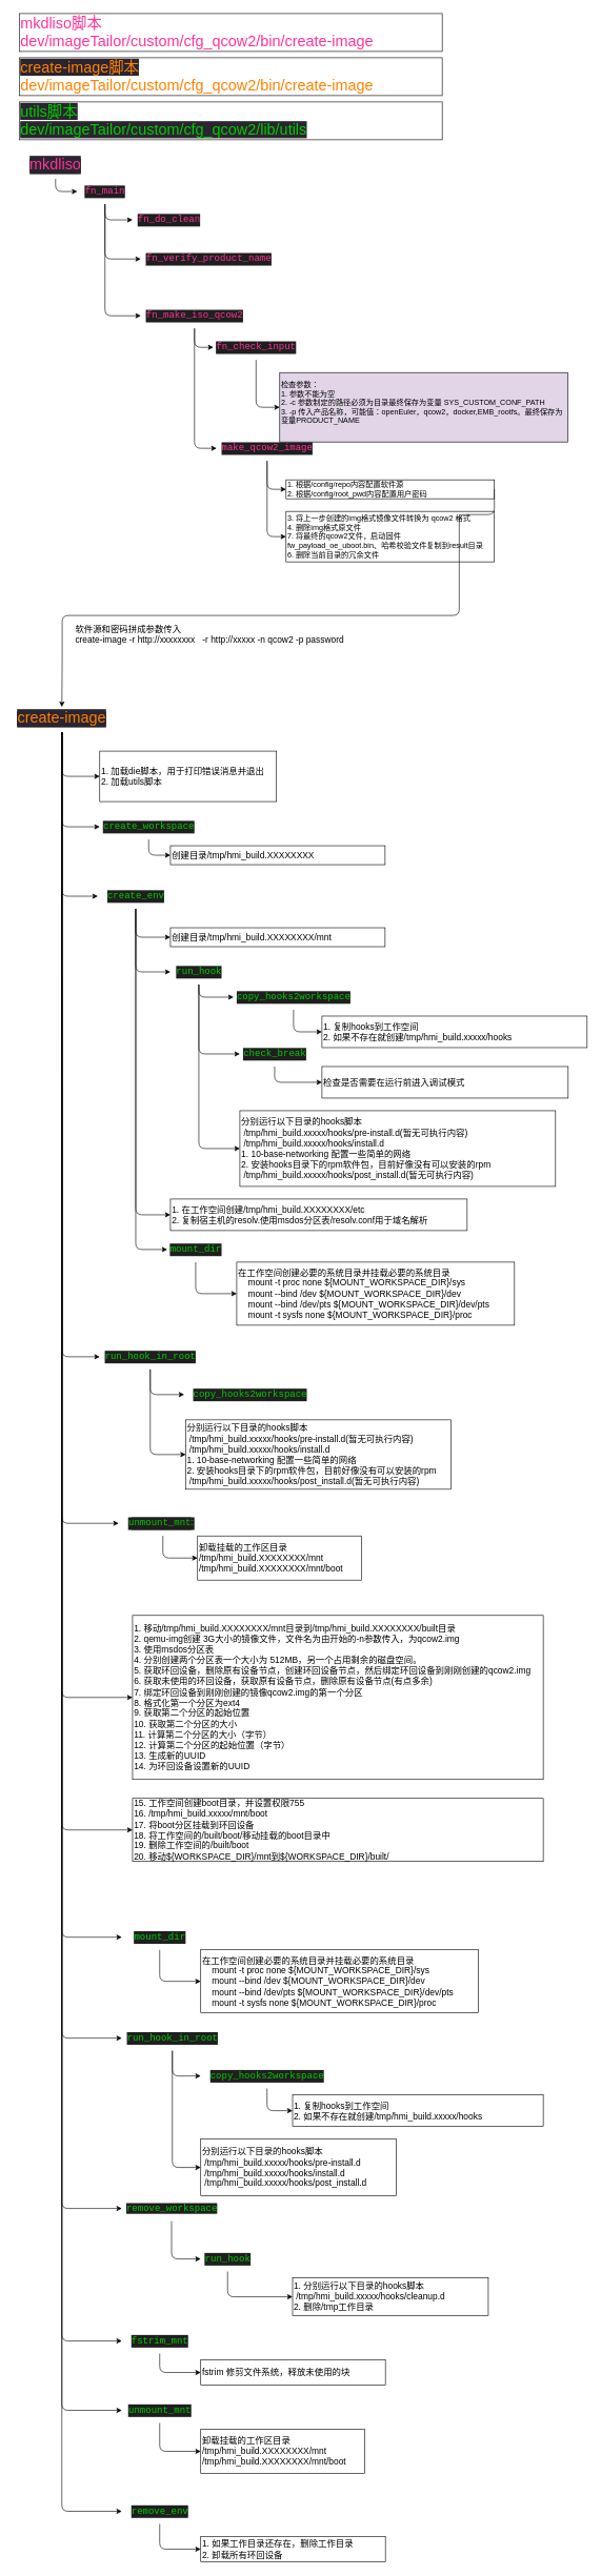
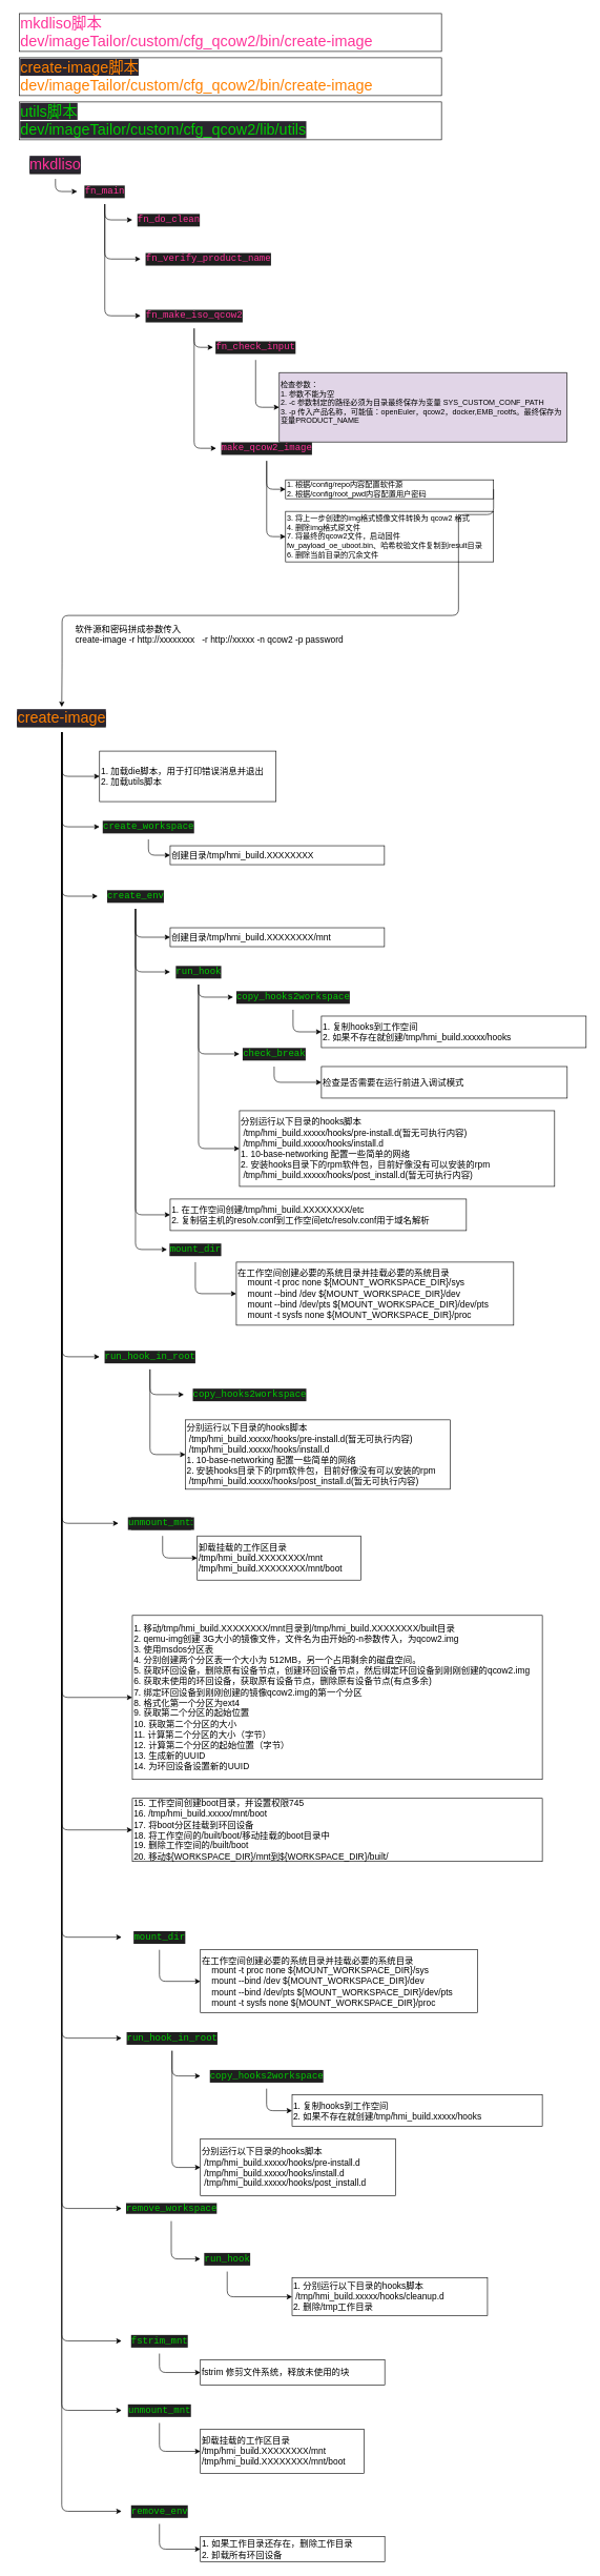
- <mxCell id="35" value="1. 在工作空间创建/tmp/hmi_build.XXXXXXXX/etc&#10;2. 复制宿主机的resolv.使用msdos分区表/resolv.conf用于域名解析" style="text;strokeColor=default;align=left;fillColor=none;verticalAlign=middle;rounded=0;strokeWidth=1;fontSize=14;whiteSpace=wrap;" parent="1" vertex="1"><mxGeometry x="269.5" y="1899" width="470" height="50" as="geometry" /></mxCell>
+ <mxCell id="35" value="1. 在工作空间创建/tmp/hmi_build.XXXXXXXX/etc&#10;2. 复制宿主机的resolv.conf到工作空间etc/resolv.conf用于域名解析" style="text;strokeColor=default;align=left;fillColor=none;verticalAlign=middle;rounded=0;strokeWidth=1;fontSize=14;whiteSpace=wrap;" parent="1" vertex="1"><mxGeometry x="269.5" y="1899" width="470" height="50" as="geometry" /></mxCell>
- <mxCell id="47" value="15. 工作空间创建boot目录，并设置权限755&#10;16. /tmp/hmi_build.xxxxx/mnt/boot&#10;17. 将boot分区挂载到环回设备&#10;18. 将工作空间的/built/boot/移动挂载的boot目录中&#10;19. 删除工作空间的/built/boot&#10;20. 移动${WORKSPACE_DIR}/mnt到${WORKSPACE_DIR}/built/" style="text;strokeColor=default;align=left;fillColor=none;verticalAlign=middle;rounded=0;strokeWidth=1;fontSize=14;whiteSpace=wrap;" parent="1" vertex="1"><mxGeometry x="209.5" y="2849" width="650.5" height="100" as="geometry" /></mxCell>
+ <mxCell id="47" value="15. 工作空间创建boot目录，并设置权限745&#10;16. /tmp/hmi_build.xxxxx/mnt/boot&#10;17. 将boot分区挂载到环回设备&#10;18. 将工作空间的/built/boot/移动挂载的boot目录中&#10;19. 删除工作空间的/built/boot&#10;20. 移动${WORKSPACE_DIR}/mnt到${WORKSPACE_DIR}/built/" style="text;strokeColor=default;align=left;fillColor=none;verticalAlign=middle;rounded=0;strokeWidth=1;fontSize=14;whiteSpace=wrap;" parent="1" vertex="1"><mxGeometry x="209.5" y="2849" width="650.5" height="100" as="geometry" /></mxCell>
